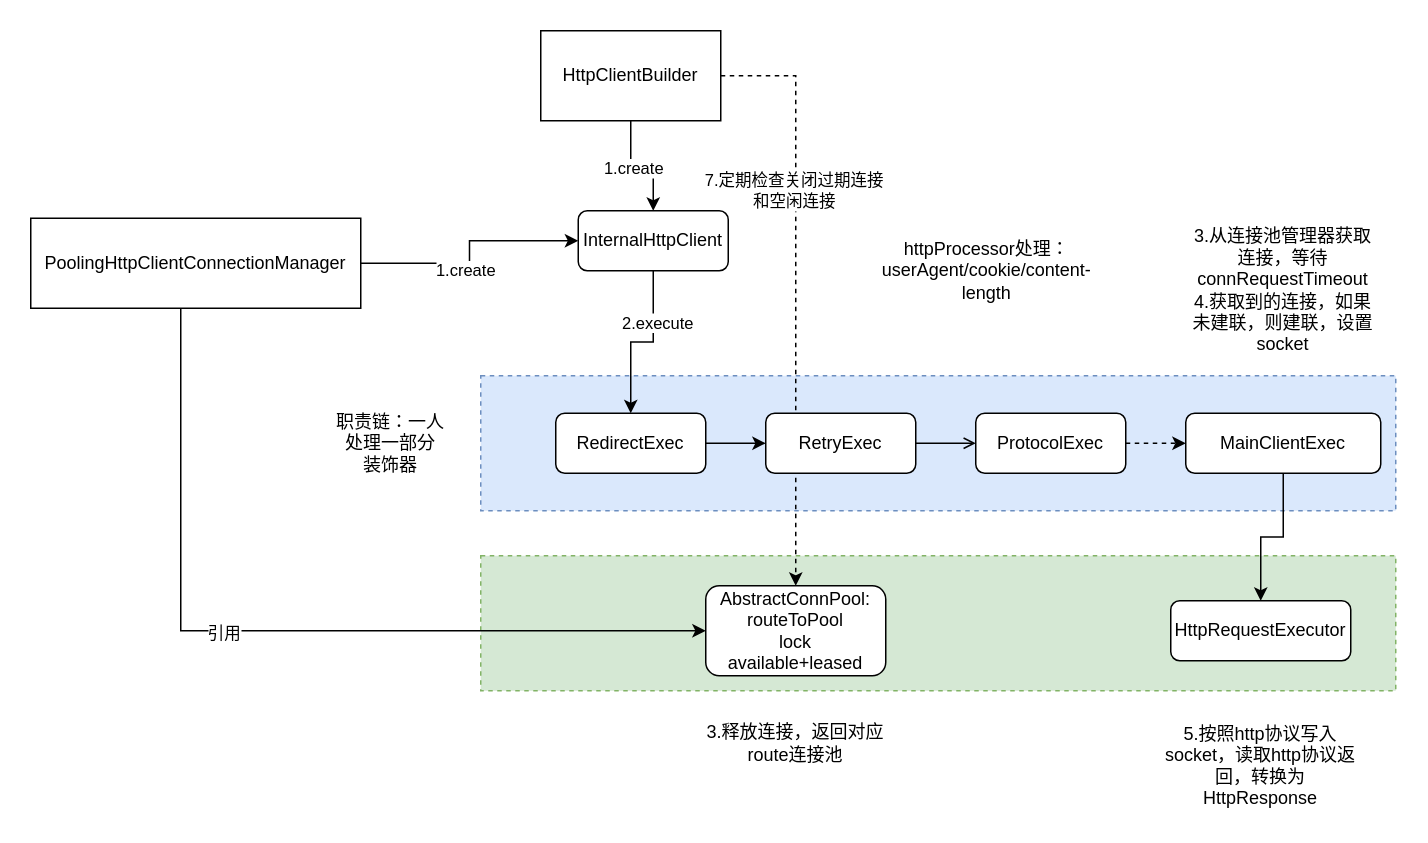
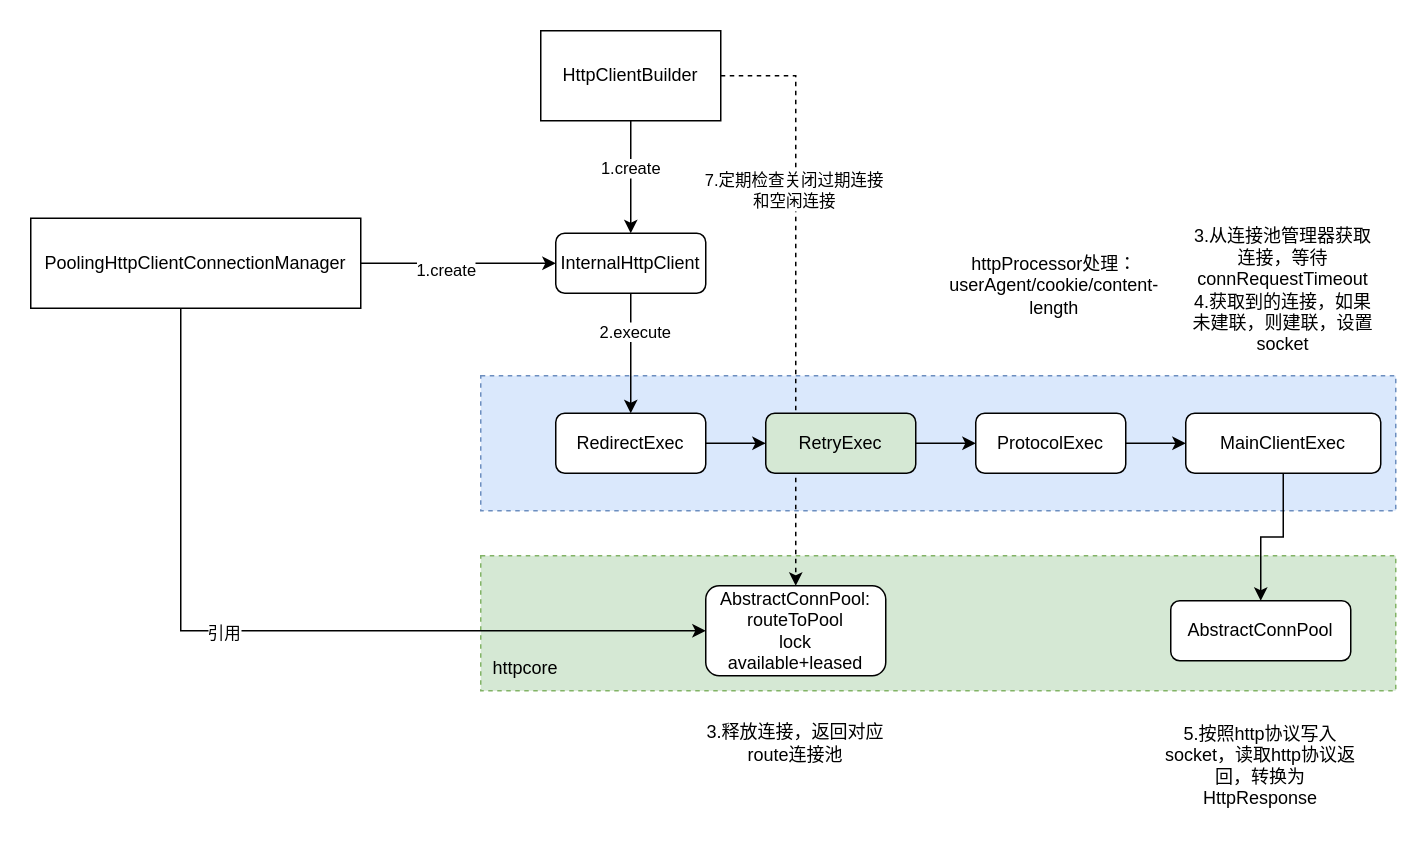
- <mxCell id="11" value="InternalHttpClient" style="rounded=1;whiteSpace=wrap;html=1;" vertex="1" parent="1"><mxGeometry x="385" y="140" width="100" height="40" as="geometry" /></mxCell>
+ <mxCell id="11" value="InternalHttpClient" style="rounded=1;whiteSpace=wrap;html=1;" vertex="1" parent="1"><mxGeometry x="370" y="155" width="100" height="40" as="geometry" /></mxCell>
- <mxCell id="22" value="httpProcessor处理：userAgent/cookie/content-length" style="text;html=1;strokeColor=none;fillColor=none;align=center;verticalAlign=middle;whiteSpace=wrap;rounded=0;" vertex="1" parent="1"><mxGeometry x="580" y="140" width="155" height="80" as="geometry" /></mxCell>
+ <mxCell id="22" value="httpProcessor处理：userAgent/cookie/content-length" style="text;html=1;strokeColor=none;fillColor=none;align=center;verticalAlign=middle;whiteSpace=wrap;rounded=0;" vertex="1" parent="1"><mxGeometry x="625" y="150" width="155" height="80" as="geometry" /></mxCell>
- <mxCell id="21" value="职责链：一人处理一部分&lt;br&gt;装饰器" style="text;html=1;strokeColor=none;fillColor=none;align=center;verticalAlign=middle;whiteSpace=wrap;rounded=0;" vertex="1" parent="1"><mxGeometry x="220" y="250" width="80" height="90" as="geometry" /></mxCell>
- <mxCell id="15" value="RetryExec" style="rounded=1;whiteSpace=wrap;html=1;" vertex="1" parent="1"><mxGeometry x="510" y="275" width="100" height="40" as="geometry" /></mxCell>
+ <mxCell id="15" value="RetryExec" style="rounded=1;whiteSpace=wrap;html=1;fillColor=#d5e8d4;" vertex="1" parent="1"><mxGeometry x="510" y="275" width="100" height="40" as="geometry" /></mxCell>
- <mxCell id="14" value="" style="edgeStyle=orthogonalEdgeStyle;rounded=0;orthogonalLoop=1;jettySize=auto;html=1;endArrow=open;" edge="1" parent="1" source="15" target="17"><mxGeometry relative="1" as="geometry" /></mxCell>
+ <mxCell id="14" value="" style="edgeStyle=orthogonalEdgeStyle;rounded=0;orthogonalLoop=1;jettySize=auto;html=1;" edge="1" parent="1" source="15" target="17"><mxGeometry relative="1" as="geometry" /></mxCell>
- <mxCell id="16" value="" style="edgeStyle=orthogonalEdgeStyle;rounded=0;orthogonalLoop=1;jettySize=auto;html=1;dashed=1;" edge="1" parent="1" source="17" target="19"><mxGeometry relative="1" as="geometry" /></mxCell>
+ <mxCell id="16" value="" style="edgeStyle=orthogonalEdgeStyle;rounded=0;orthogonalLoop=1;jettySize=auto;html=1;" edge="1" parent="1" source="17" target="19"><mxGeometry relative="1" as="geometry" /></mxCell>
- <mxCell id="20" value="HttpRequestExecutor" style="rounded=1;whiteSpace=wrap;html=1;" vertex="1" parent="1"><mxGeometry x="780" y="400" width="120" height="40" as="geometry" /></mxCell>
+ <mxCell id="20" value="AbstractConnPool" style="rounded=1;whiteSpace=wrap;html=1;" vertex="1" parent="1"><mxGeometry x="780" y="400" width="120" height="40" as="geometry" /></mxCell>
+ <mxCell id="30" value="httpcore" style="text;html=1;strokeColor=none;fillColor=none;align=center;verticalAlign=middle;whiteSpace=wrap;rounded=0;" vertex="1" parent="1"><mxGeometry x="320" y="430" width="60" height="30" as="geometry" /></mxCell>
